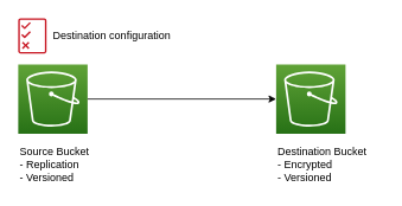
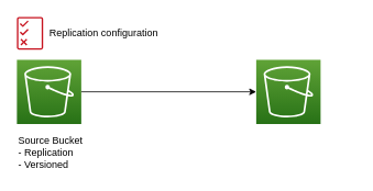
- <mxCell id="7" value="Destination configuration" style="text;html=1;resizable=0;autosize=1;align=center;verticalAlign=middle;points=[];fillColor=none;strokeColor=none;rounded=0;" vertex="1" parent="1"><mxGeometry x="50" y="30" width="150" height="20" as="geometry" /></mxCell>
+ <mxCell id="7" value="Replication configuration" style="text;html=1;resizable=0;autosize=1;align=center;verticalAlign=middle;points=[];fillColor=none;strokeColor=none;rounded=0;" vertex="1" parent="1"><mxGeometry x="50" y="30" width="150" height="20" as="geometry" /></mxCell>
- <mxCell id="8" value="Destination Bucket&lt;br&gt;- Encrypted&lt;br&gt;- Versioned" style="text;html=1;resizable=0;autosize=1;align=left;verticalAlign=middle;points=[];fillColor=none;strokeColor=none;rounded=0;" vertex="1" parent="1"><mxGeometry x="310" y="160" width="120" height="50" as="geometry" /></mxCell>
